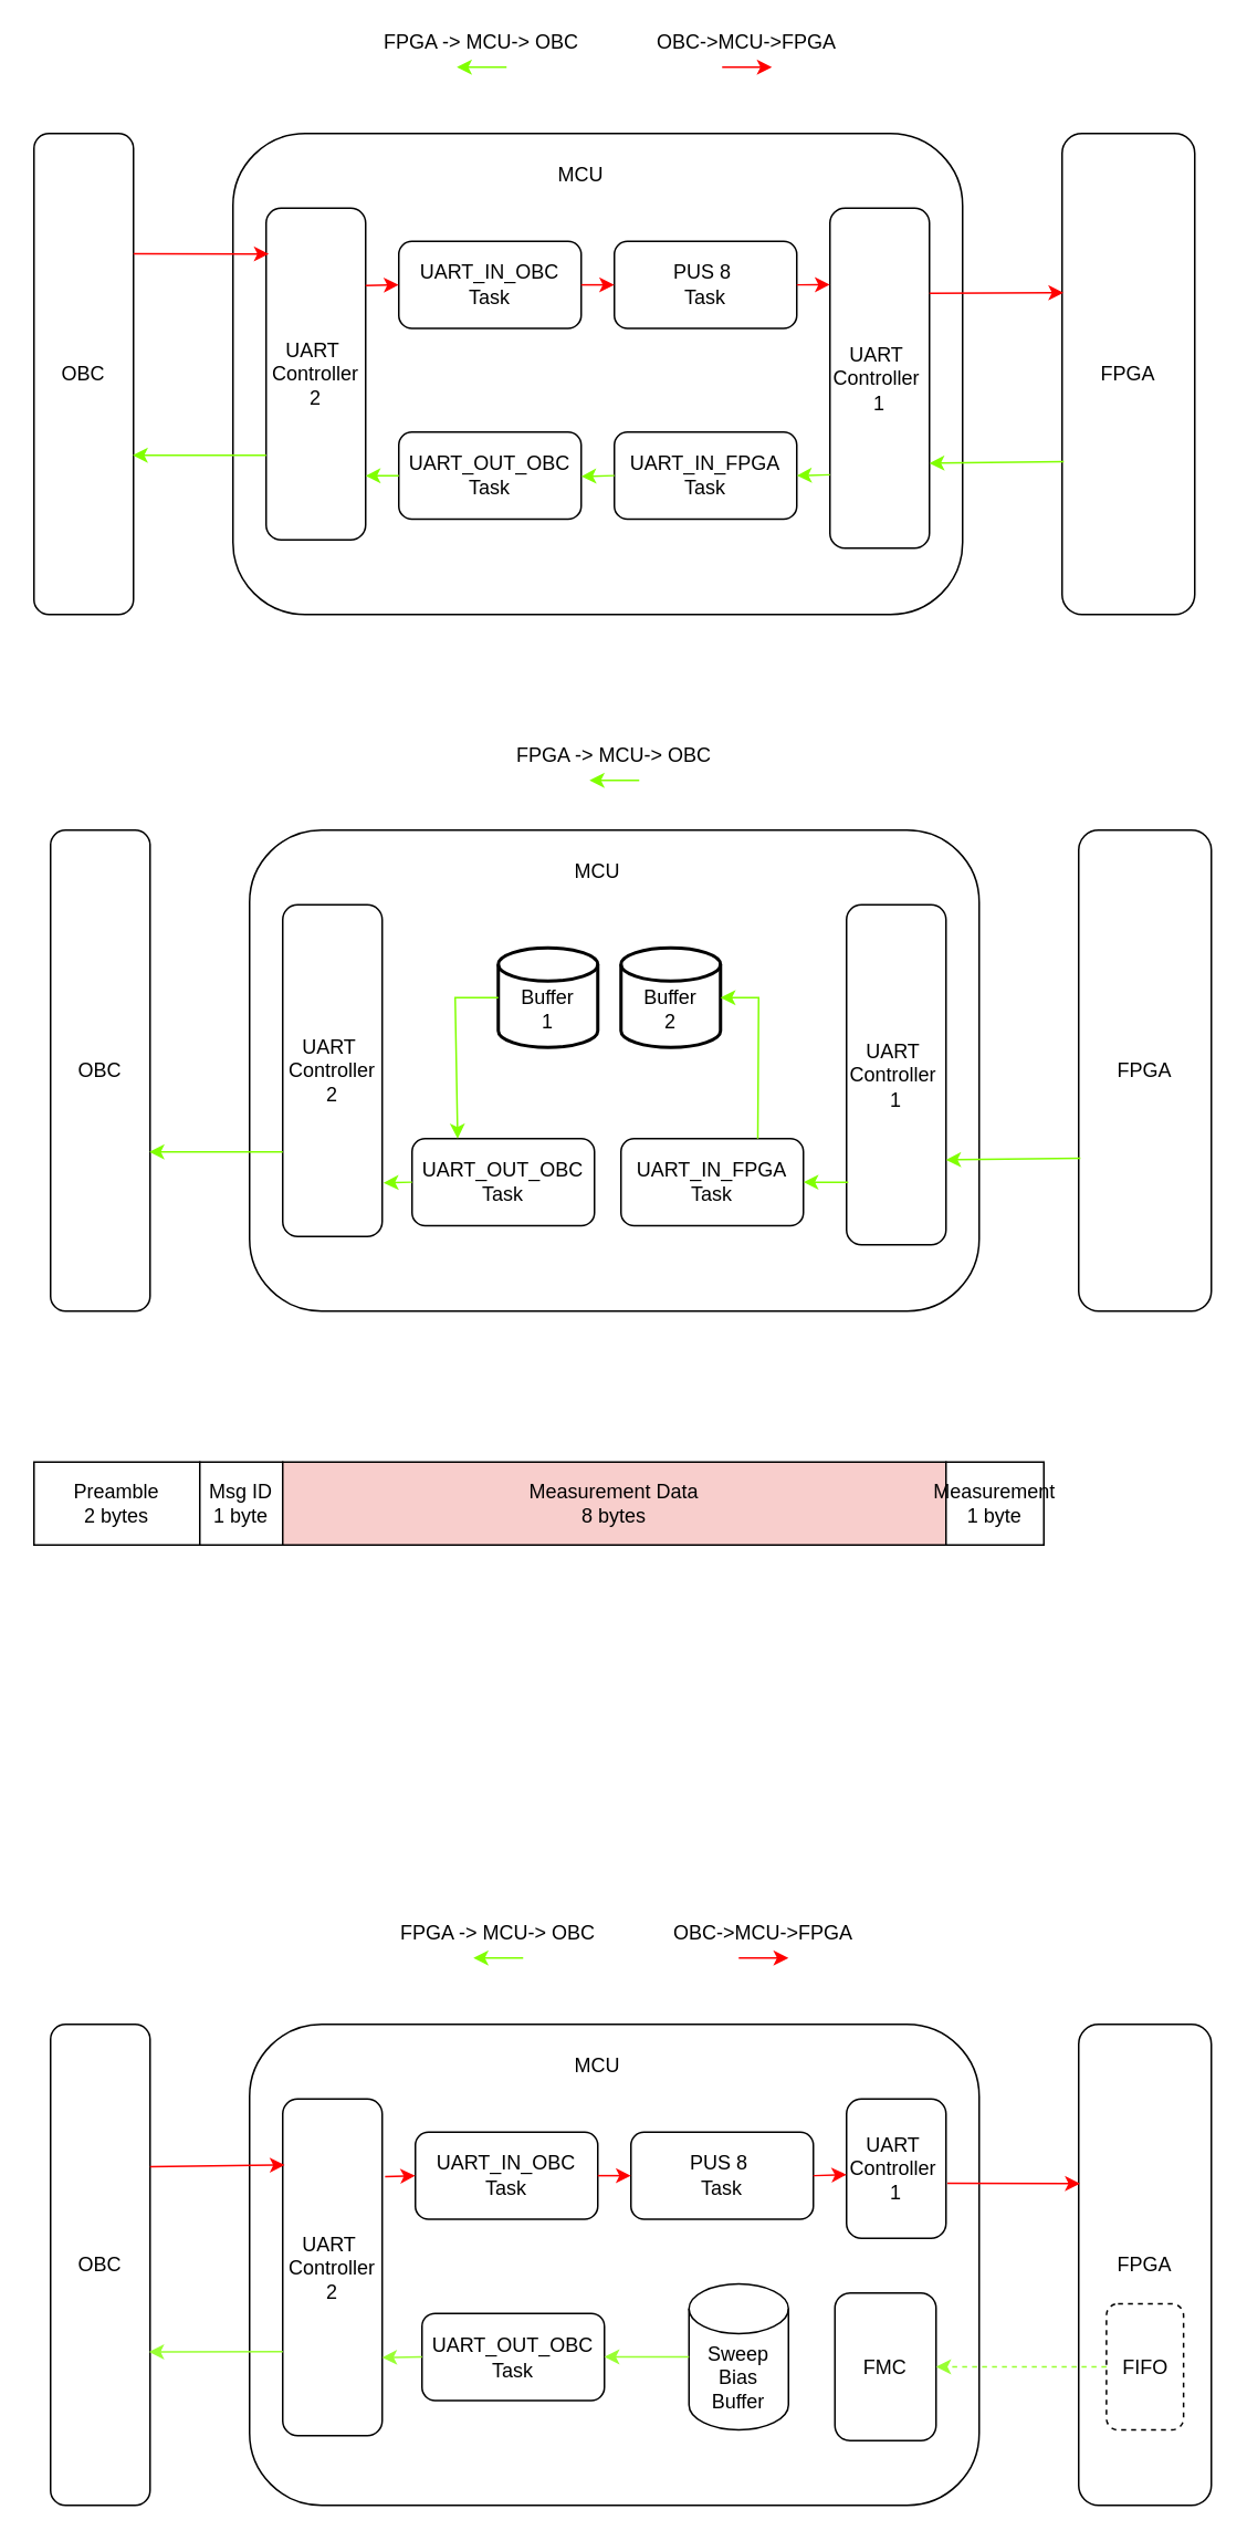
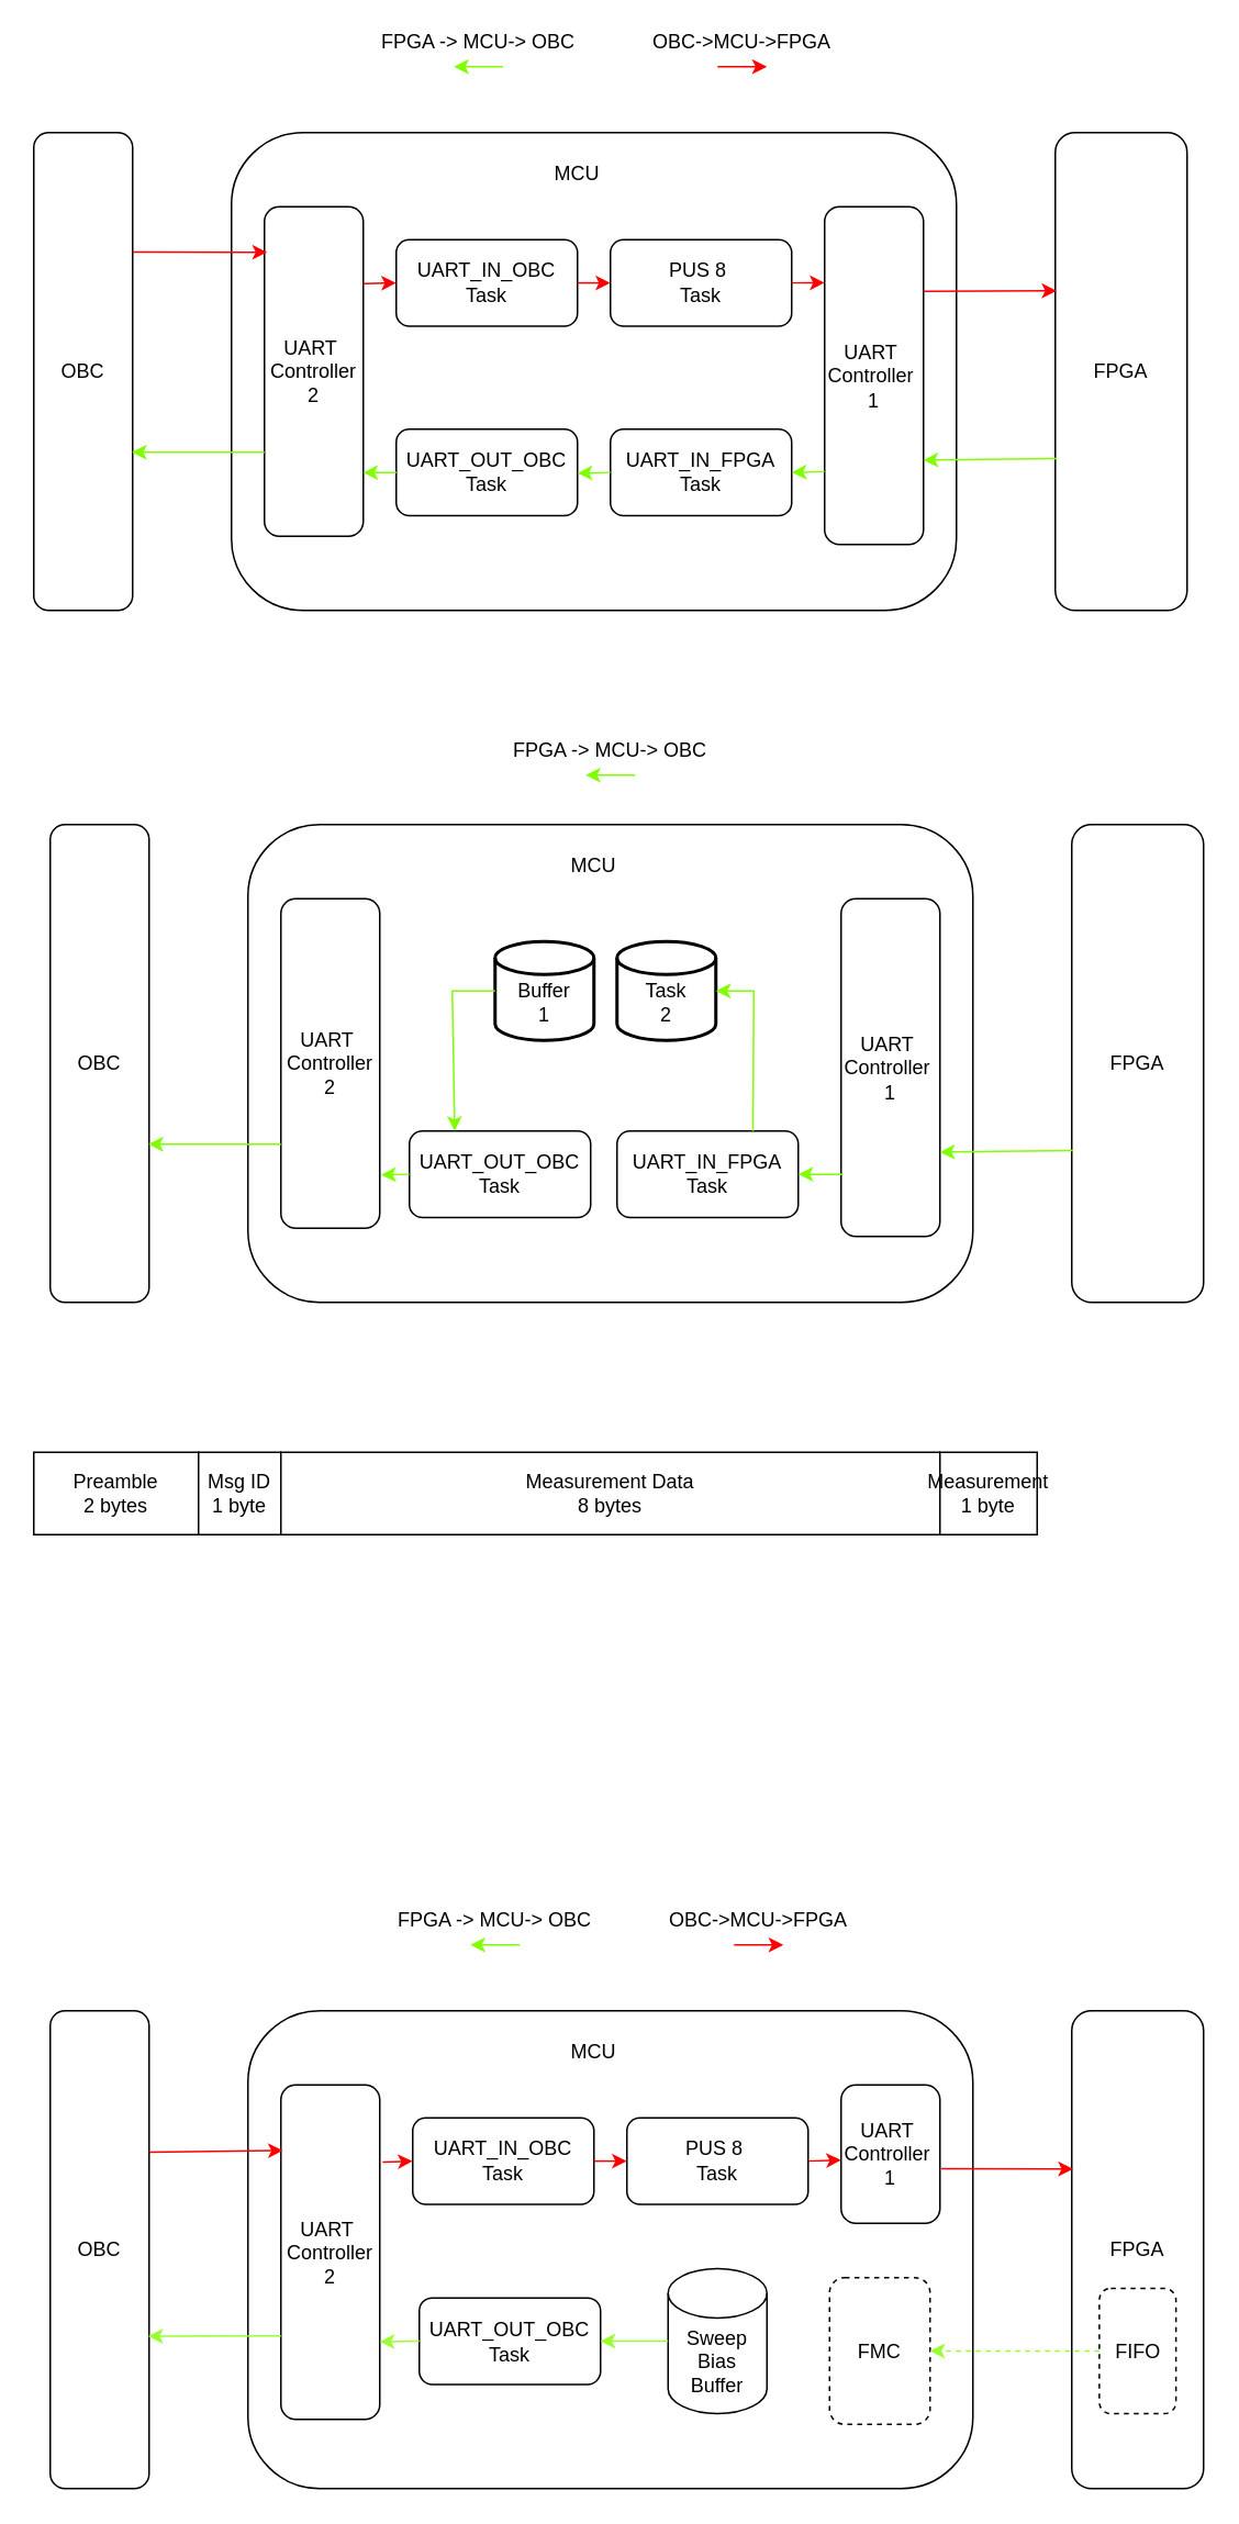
- <mxCell id="41" value="&lt;div&gt;&lt;br&gt;&lt;/div&gt;Buffer&lt;div&gt;2&lt;/div&gt;" style="strokeWidth=2;html=1;shape=mxgraph.flowchart.database;whiteSpace=wrap;" parent="1" vertex="1"><mxGeometry x="374" y="571" width="60" height="60" as="geometry" /></mxCell>
+ <mxCell id="41" value="&lt;div&gt;&lt;br&gt;&lt;/div&gt;Task&lt;div&gt;2&lt;/div&gt;" style="strokeWidth=2;html=1;shape=mxgraph.flowchart.database;whiteSpace=wrap;" parent="1" vertex="1"><mxGeometry x="374" y="571" width="60" height="60" as="geometry" /></mxCell>
- <mxCell id="48" value="Measurement Data&lt;div&gt;8 bytes&lt;/div&gt;" style="rounded=0;whiteSpace=wrap;html=1;fillColor=#f8cecc;" parent="1" vertex="1"><mxGeometry x="170" y="881" width="400" height="50" as="geometry" /></mxCell>
+ <mxCell id="48" value="Measurement Data&lt;div&gt;8 bytes&lt;/div&gt;" style="rounded=0;whiteSpace=wrap;html=1;" parent="1" vertex="1"><mxGeometry x="170" y="881" width="400" height="50" as="geometry" /></mxCell>
- <mxCell id="69" value="Sweep Bias&lt;div&gt;Buffer&lt;/div&gt;" style="shape=cylinder3;whiteSpace=wrap;html=1;boundedLbl=1;backgroundOutline=1;size=15;" vertex="1" parent="1"><mxGeometry x="415" y="1376.5" width="60" height="88" as="geometry" /></mxCell>
+ <mxCell id="69" value="Sweep Bias&lt;div&gt;Buffer&lt;/div&gt;" style="shape=cylinder3;whiteSpace=wrap;html=1;boundedLbl=1;backgroundOutline=1;size=15;" vertex="1" parent="1"><mxGeometry x="405" y="1376.5" width="60" height="88" as="geometry" /></mxCell>
- <mxCell id="67" value="FMC" style="rounded=1;whiteSpace=wrap;html=1;" vertex="1" parent="1"><mxGeometry x="503" y="1382" width="61" height="89" as="geometry" /></mxCell>
+ <mxCell id="67" value="FMC" style="rounded=1;whiteSpace=wrap;html=1;dashed=1;" vertex="1" parent="1"><mxGeometry x="503" y="1382" width="61" height="89" as="geometry" /></mxCell>
